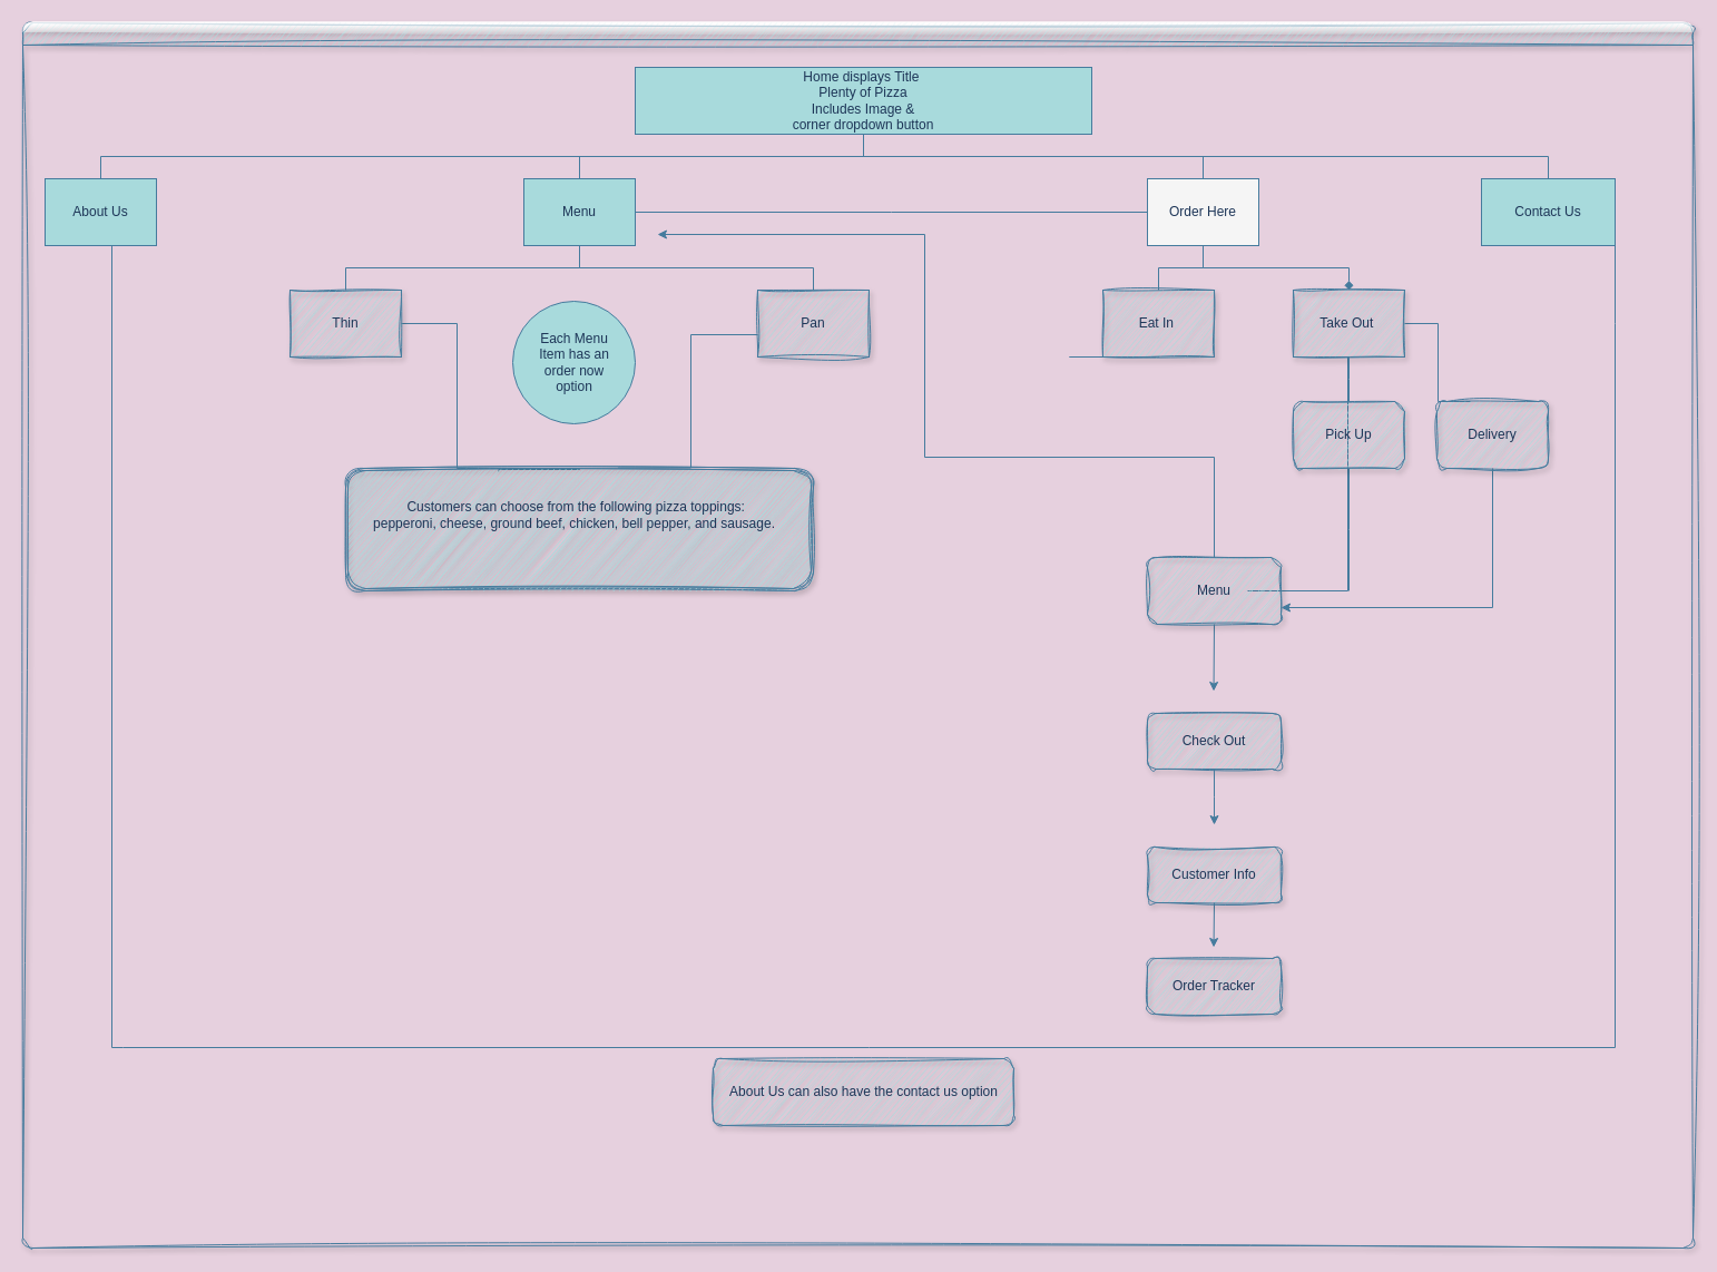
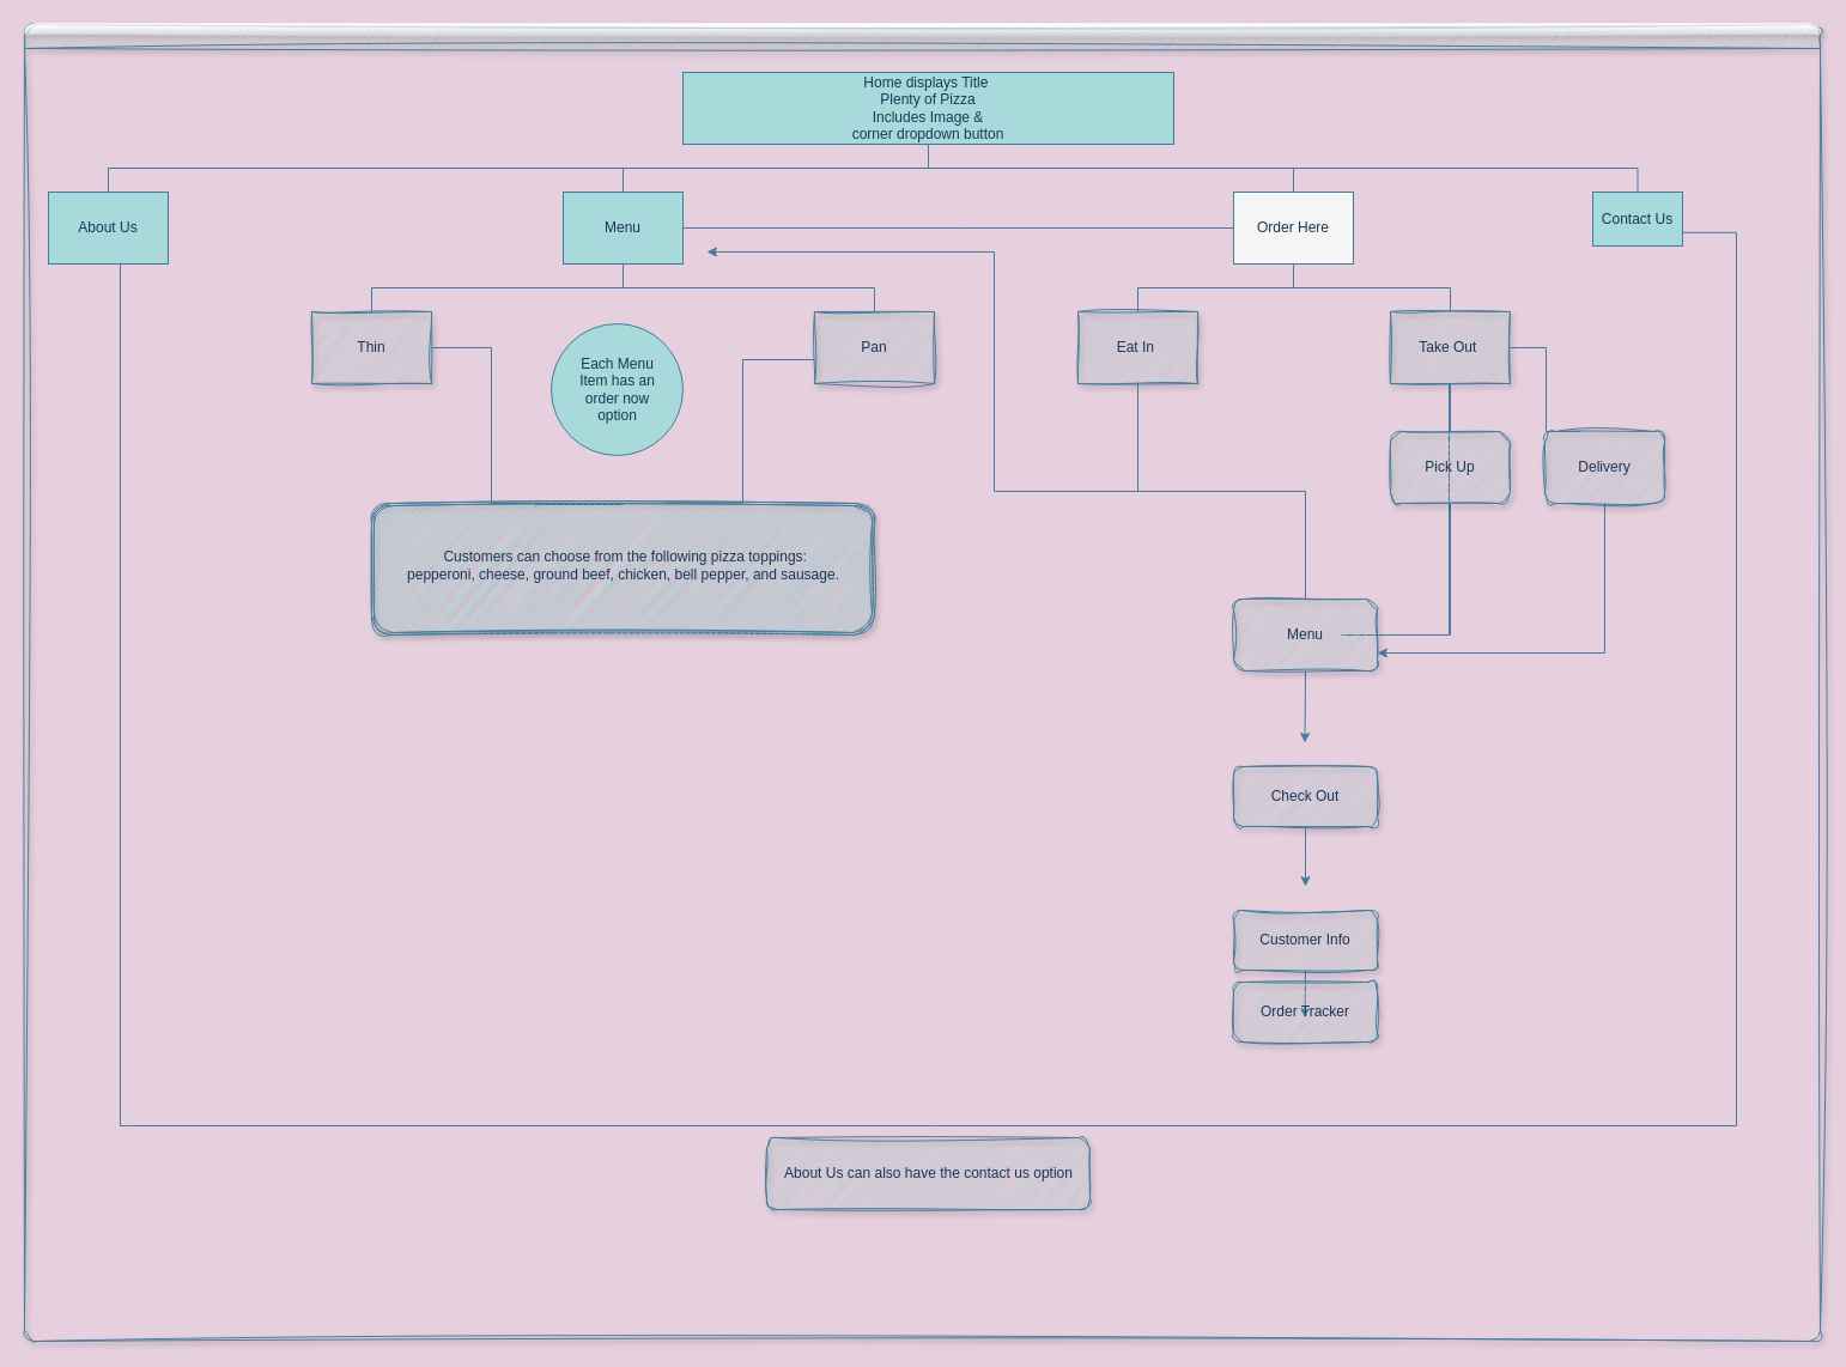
- <mxCell id="15" value="Contact Us" style="whiteSpace=wrap;html=1;align=center;treeFolding=1;treeMoving=1;newEdgeStyle={&quot;edgeStyle&quot;:&quot;elbowEdgeStyle&quot;,&quot;startArrow&quot;:&quot;none&quot;,&quot;endArrow&quot;:&quot;none&quot;};labelBackgroundColor=none;fillColor=#A8DADC;strokeColor=#457B9D;fontColor=#1D3557;" vertex="1" parent="2"><mxGeometry x="1310" y="140" width="120" height="60" as="geometry" /></mxCell>
+ <mxCell id="15" value="Contact Us" style="whiteSpace=wrap;html=1;align=center;treeFolding=1;treeMoving=1;newEdgeStyle={&quot;edgeStyle&quot;:&quot;elbowEdgeStyle&quot;,&quot;startArrow&quot;:&quot;none&quot;,&quot;endArrow&quot;:&quot;none&quot;};labelBackgroundColor=none;fillColor=#A8DADC;strokeColor=#457B9D;fontColor=#1D3557;" vertex="1" parent="2"><mxGeometry x="1310" y="140" width="75" height="45" as="geometry" /></mxCell>
- <mxCell id="32" value="" style="edgeStyle=elbowEdgeStyle;elbow=vertical;sourcePerimeterSpacing=0;targetPerimeterSpacing=0;startArrow=none;endArrow=diamond;rounded=0;curved=0;labelBackgroundColor=none;strokeColor=#457B9D;fontColor=default;" edge="1" target="35" source="26" parent="2"><mxGeometry relative="1" as="geometry"><mxPoint x="825" y="140" as="sourcePoint" /></mxGeometry></mxCell>
+ <mxCell id="32" value="" style="edgeStyle=elbowEdgeStyle;elbow=vertical;sourcePerimeterSpacing=0;targetPerimeterSpacing=0;startArrow=none;endArrow=none;rounded=0;curved=0;labelBackgroundColor=none;strokeColor=#457B9D;fontColor=default;" edge="1" target="35" source="26" parent="2"><mxGeometry relative="1" as="geometry"><mxPoint x="825" y="140" as="sourcePoint" /></mxGeometry></mxCell>
- <mxCell id="30" value="Eat In&amp;nbsp;" style="whiteSpace=wrap;html=1;align=center;verticalAlign=middle;treeFolding=1;treeMoving=1;newEdgeStyle={&quot;edgeStyle&quot;:&quot;elbowEdgeStyle&quot;,&quot;startArrow&quot;:&quot;none&quot;,&quot;endArrow&quot;:&quot;none&quot;};sketch=1;curveFitting=1;jiggle=2;shadow=1;labelBackgroundColor=none;fillColor=#A8DADC;strokeColor=#457B9D;fontColor=#1D3557;" vertex="1" parent="2"><mxGeometry x="970" y="240" width="100" height="60" as="geometry" /></mxCell>
+ <mxCell id="30" value="Eat In&amp;nbsp;" style="whiteSpace=wrap;html=1;align=center;verticalAlign=middle;treeFolding=1;treeMoving=1;newEdgeStyle={&quot;edgeStyle&quot;:&quot;elbowEdgeStyle&quot;,&quot;startArrow&quot;:&quot;none&quot;,&quot;endArrow&quot;:&quot;none&quot;};sketch=1;curveFitting=1;jiggle=2;shadow=1;labelBackgroundColor=none;fillColor=#A8DADC;strokeColor=#457B9D;fontColor=#1D3557;" vertex="1" parent="2"><mxGeometry x="880" y="240" width="100" height="60" as="geometry" /></mxCell>
- <mxCell id="24" value="&lt;br&gt;&amp;nbsp;Customers can choose from the following pizza toppings:&lt;br&gt;&amp;nbsp;pepperoni, cheese, ground beef, chicken, bell pepper, and sausage.&amp;nbsp;" style="text;html=1;align=center;verticalAlign=middle;resizable=0;points=[];autosize=1;strokeColor=none;fillColor=none;labelBackgroundColor=none;fontColor=#1D3557;" vertex="1" parent="2"><mxGeometry x="300" y="405" width="390" height="60" as="geometry" /></mxCell>
+ <mxCell id="24" value="&lt;br&gt;&amp;nbsp;Customers can choose from the following pizza toppings:&lt;br&gt;&amp;nbsp;pepperoni, cheese, ground beef, chicken, bell pepper, and sausage.&amp;nbsp;" style="text;html=1;align=center;verticalAlign=middle;resizable=0;points=[];autosize=1;strokeColor=none;fillColor=none;labelBackgroundColor=none;fontColor=#1D3557;" vertex="1" parent="2"><mxGeometry x="305" y="415" width="390" height="60" as="geometry" /></mxCell>
- <mxCell id="46" value="Order Tracker" style="whiteSpace=wrap;html=1;labelBackgroundColor=none;fillColor=#A8DADC;strokeColor=#457B9D;fontColor=#1D3557;rounded=1;shadow=1;sketch=1;curveFitting=1;jiggle=2;" vertex="1" parent="2"><mxGeometry x="1010" y="840" width="120" height="50" as="geometry" /></mxCell>
+ <mxCell id="46" value="Order Tracker" style="whiteSpace=wrap;html=1;labelBackgroundColor=none;fillColor=#A8DADC;strokeColor=#457B9D;fontColor=#1D3557;rounded=1;shadow=1;sketch=1;curveFitting=1;jiggle=2;" vertex="1" parent="2"><mxGeometry x="1010" y="800" width="120" height="50" as="geometry" /></mxCell>
